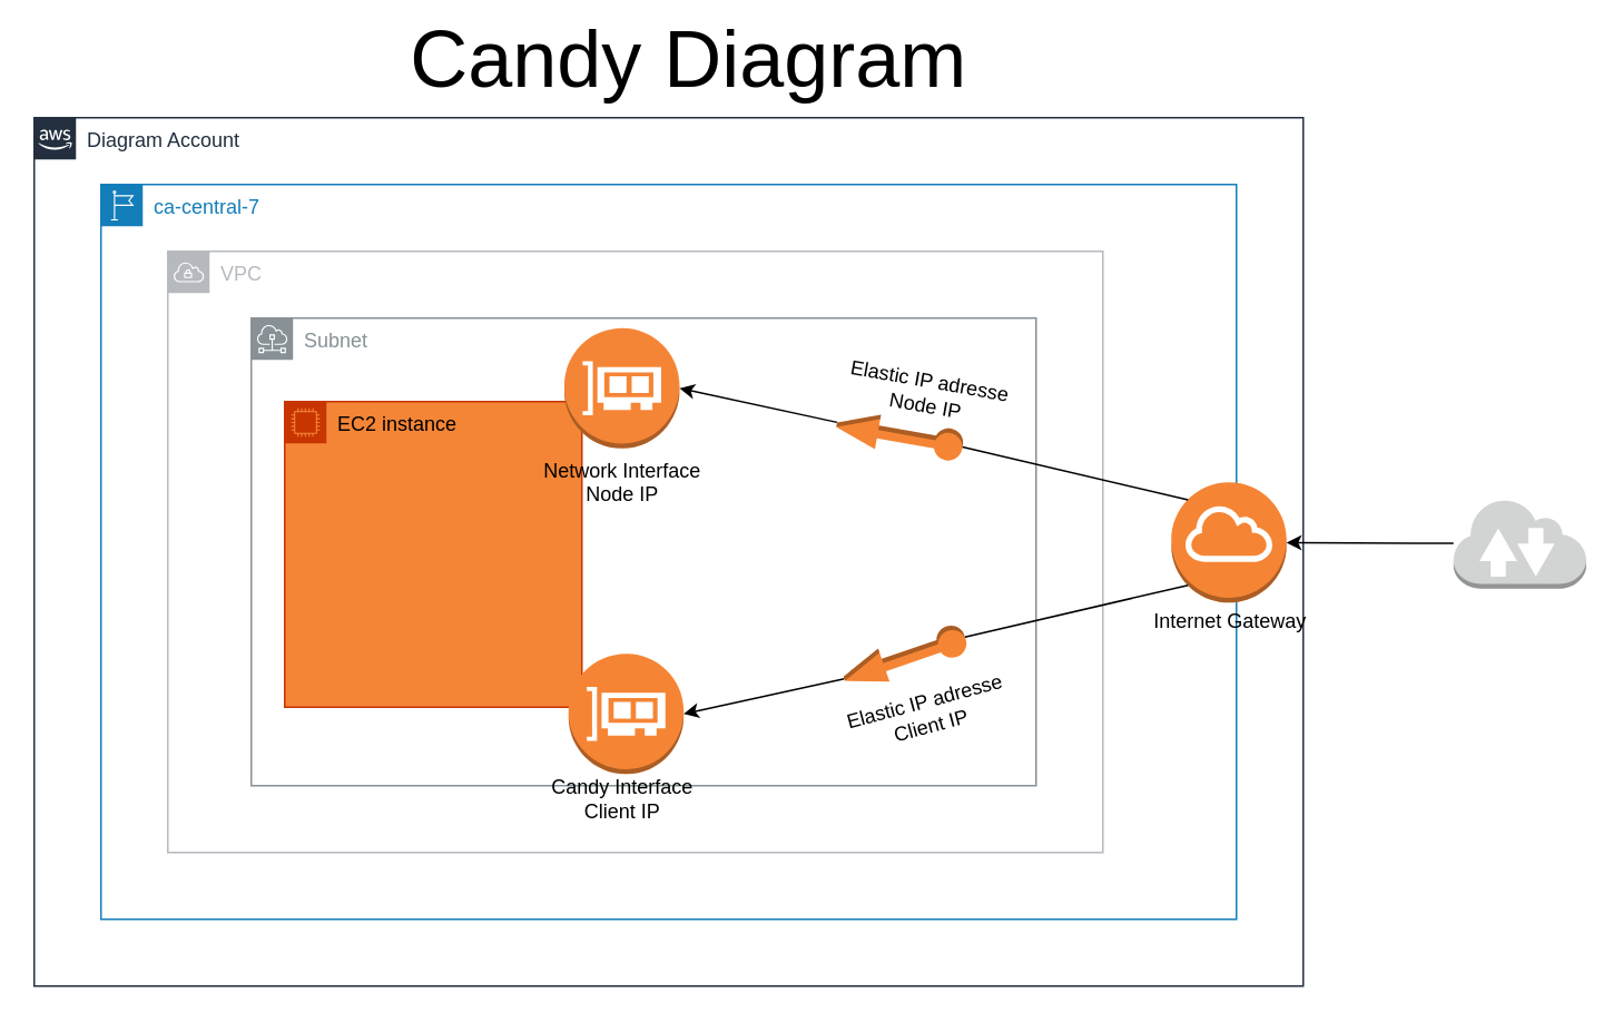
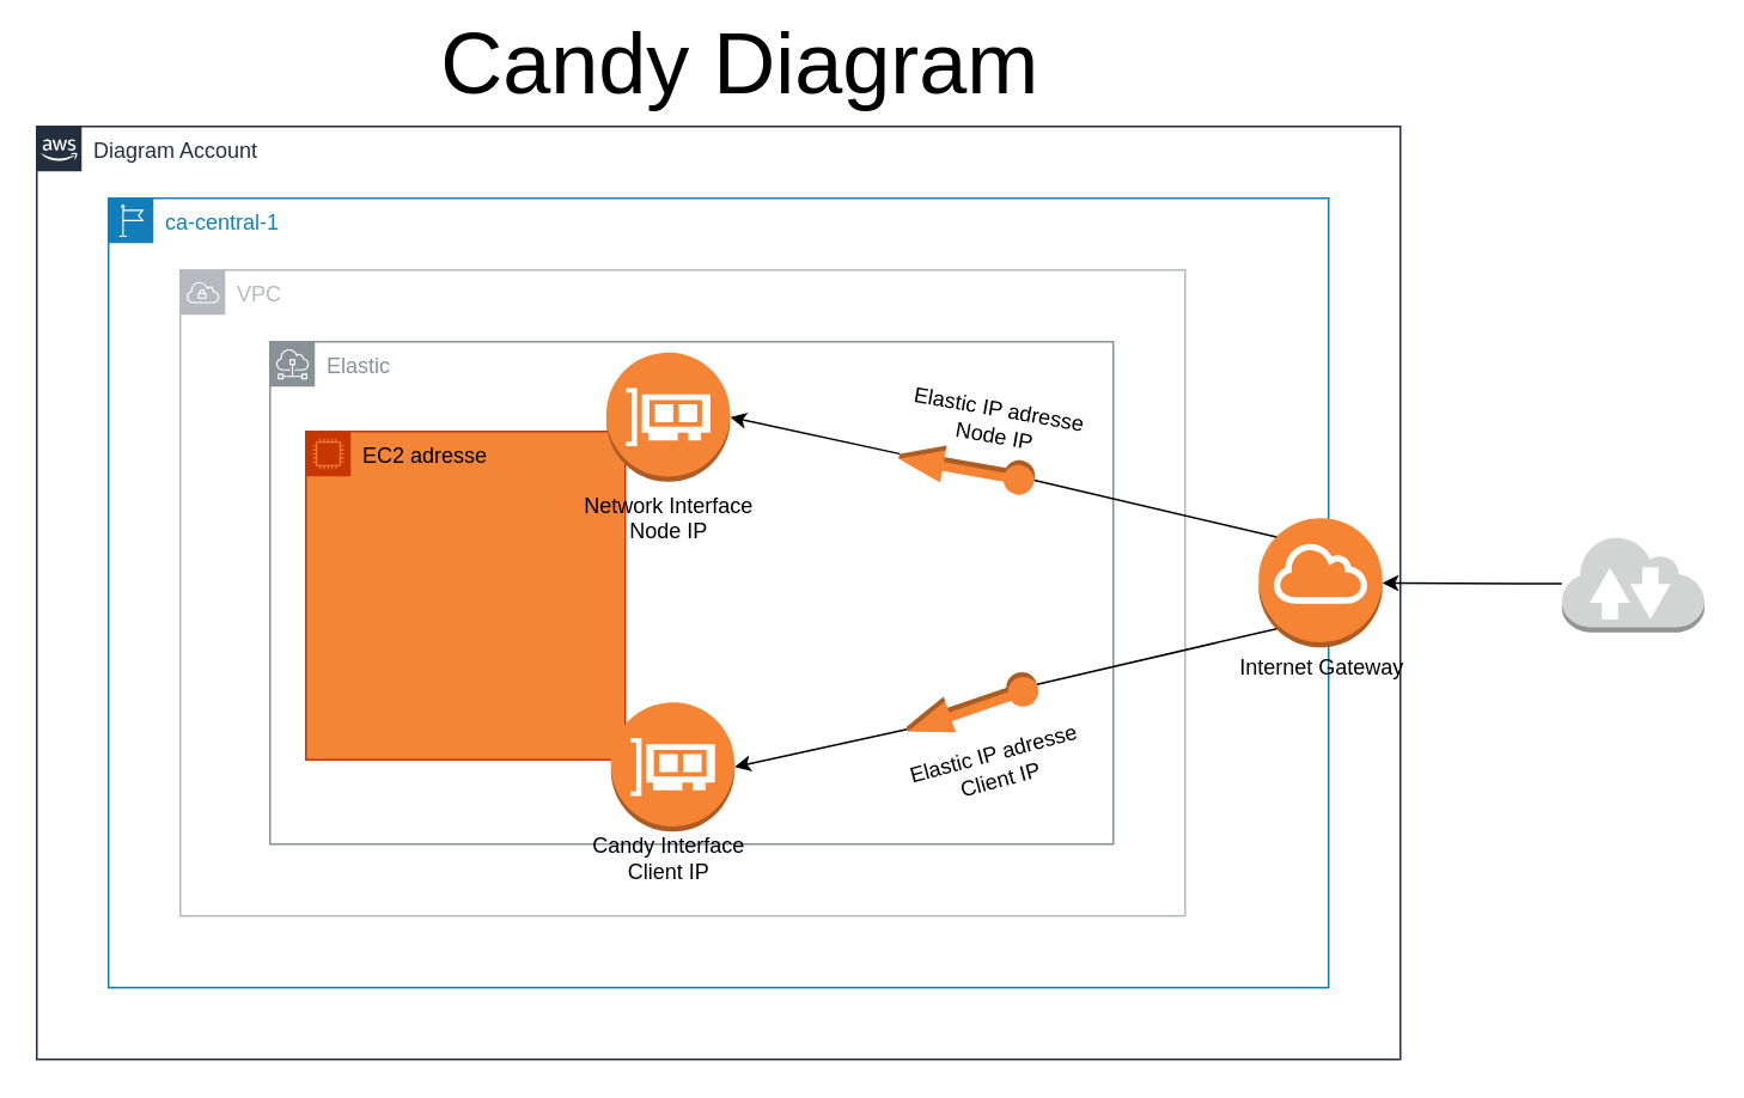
- <mxCell id="3" value="ca-central-7" style="points=[[0,0],[0.25,0],[0.5,0],[0.75,0],[1,0],[1,0.25],[1,0.5],[1,0.75],[1,1],[0.75,1],[0.5,1],[0.25,1],[0,1],[0,0.75],[0,0.5],[0,0.25]];outlineConnect=0;gradientColor=none;html=1;whiteSpace=wrap;fontSize=12;fontStyle=0;shape=mxgraph.aws4.group;grIcon=mxgraph.aws4.group_region;strokeColor=#147EBA;fillColor=none;verticalAlign=top;align=left;spacingLeft=30;fontColor=#147EBA;dashed=0;" parent="1" vertex="1"><mxGeometry x="60" y="110" width="680" height="440" as="geometry" /></mxCell>
+ <mxCell id="3" value="ca-central-1" style="points=[[0,0],[0.25,0],[0.5,0],[0.75,0],[1,0],[1,0.25],[1,0.5],[1,0.75],[1,1],[0.75,1],[0.5,1],[0.25,1],[0,1],[0,0.75],[0,0.5],[0,0.25]];outlineConnect=0;gradientColor=none;html=1;whiteSpace=wrap;fontSize=12;fontStyle=0;shape=mxgraph.aws4.group;grIcon=mxgraph.aws4.group_region;strokeColor=#147EBA;fillColor=none;verticalAlign=top;align=left;spacingLeft=30;fontColor=#147EBA;dashed=0;" parent="1" vertex="1"><mxGeometry x="60" y="110" width="680" height="440" as="geometry" /></mxCell>
- <mxCell id="5" value="Subnet" style="sketch=0;outlineConnect=0;gradientColor=none;html=1;whiteSpace=wrap;fontSize=12;fontStyle=0;shape=mxgraph.aws4.group;grIcon=mxgraph.aws4.group_subnet;strokeColor=#879196;fillColor=none;verticalAlign=top;align=left;spacingLeft=30;fontColor=#879196;dashed=0;" parent="1" vertex="1"><mxGeometry x="150" y="190" width="470" height="280" as="geometry" /></mxCell>
+ <mxCell id="5" value="Elastic" style="sketch=0;outlineConnect=0;gradientColor=none;html=1;whiteSpace=wrap;fontSize=12;fontStyle=0;shape=mxgraph.aws4.group;grIcon=mxgraph.aws4.group_subnet;strokeColor=#879196;fillColor=none;verticalAlign=top;align=left;spacingLeft=30;fontColor=#879196;dashed=0;" parent="1" vertex="1"><mxGeometry x="150" y="190" width="470" height="280" as="geometry" /></mxCell>
- <mxCell id="7" value="EC2 instance" style="points=[[0,0],[0.25,0],[0.5,0],[0.75,0],[1,0],[1,0.25],[1,0.5],[1,0.75],[1,1],[0.75,1],[0.5,1],[0.25,1],[0,1],[0,0.75],[0,0.5],[0,0.25]];outlineConnect=0;html=1;whiteSpace=wrap;fontSize=12;fontStyle=0;container=1;pointerEvents=0;collapsible=0;recursiveResize=0;shape=mxgraph.aws4.group;grIcon=mxgraph.aws4.group_ec2_instance_contents;strokeColor=#C73500;fillColor=#F58536;verticalAlign=top;align=left;spacingLeft=30;fontColor=#000000;dashed=0;" parent="1" vertex="1"><mxGeometry x="170" y="240" width="178" height="183" as="geometry" /></mxCell>
+ <mxCell id="7" value="EC2 adresse" style="points=[[0,0],[0.25,0],[0.5,0],[0.75,0],[1,0],[1,0.25],[1,0.5],[1,0.75],[1,1],[0.75,1],[0.5,1],[0.25,1],[0,1],[0,0.75],[0,0.5],[0,0.25]];outlineConnect=0;html=1;whiteSpace=wrap;fontSize=12;fontStyle=0;container=1;pointerEvents=0;collapsible=0;recursiveResize=0;shape=mxgraph.aws4.group;grIcon=mxgraph.aws4.group_ec2_instance_contents;strokeColor=#C73500;fillColor=#F58536;verticalAlign=top;align=left;spacingLeft=30;fontColor=#000000;dashed=0;" parent="1" vertex="1"><mxGeometry x="170" y="240" width="178" height="183" as="geometry" /></mxCell>
